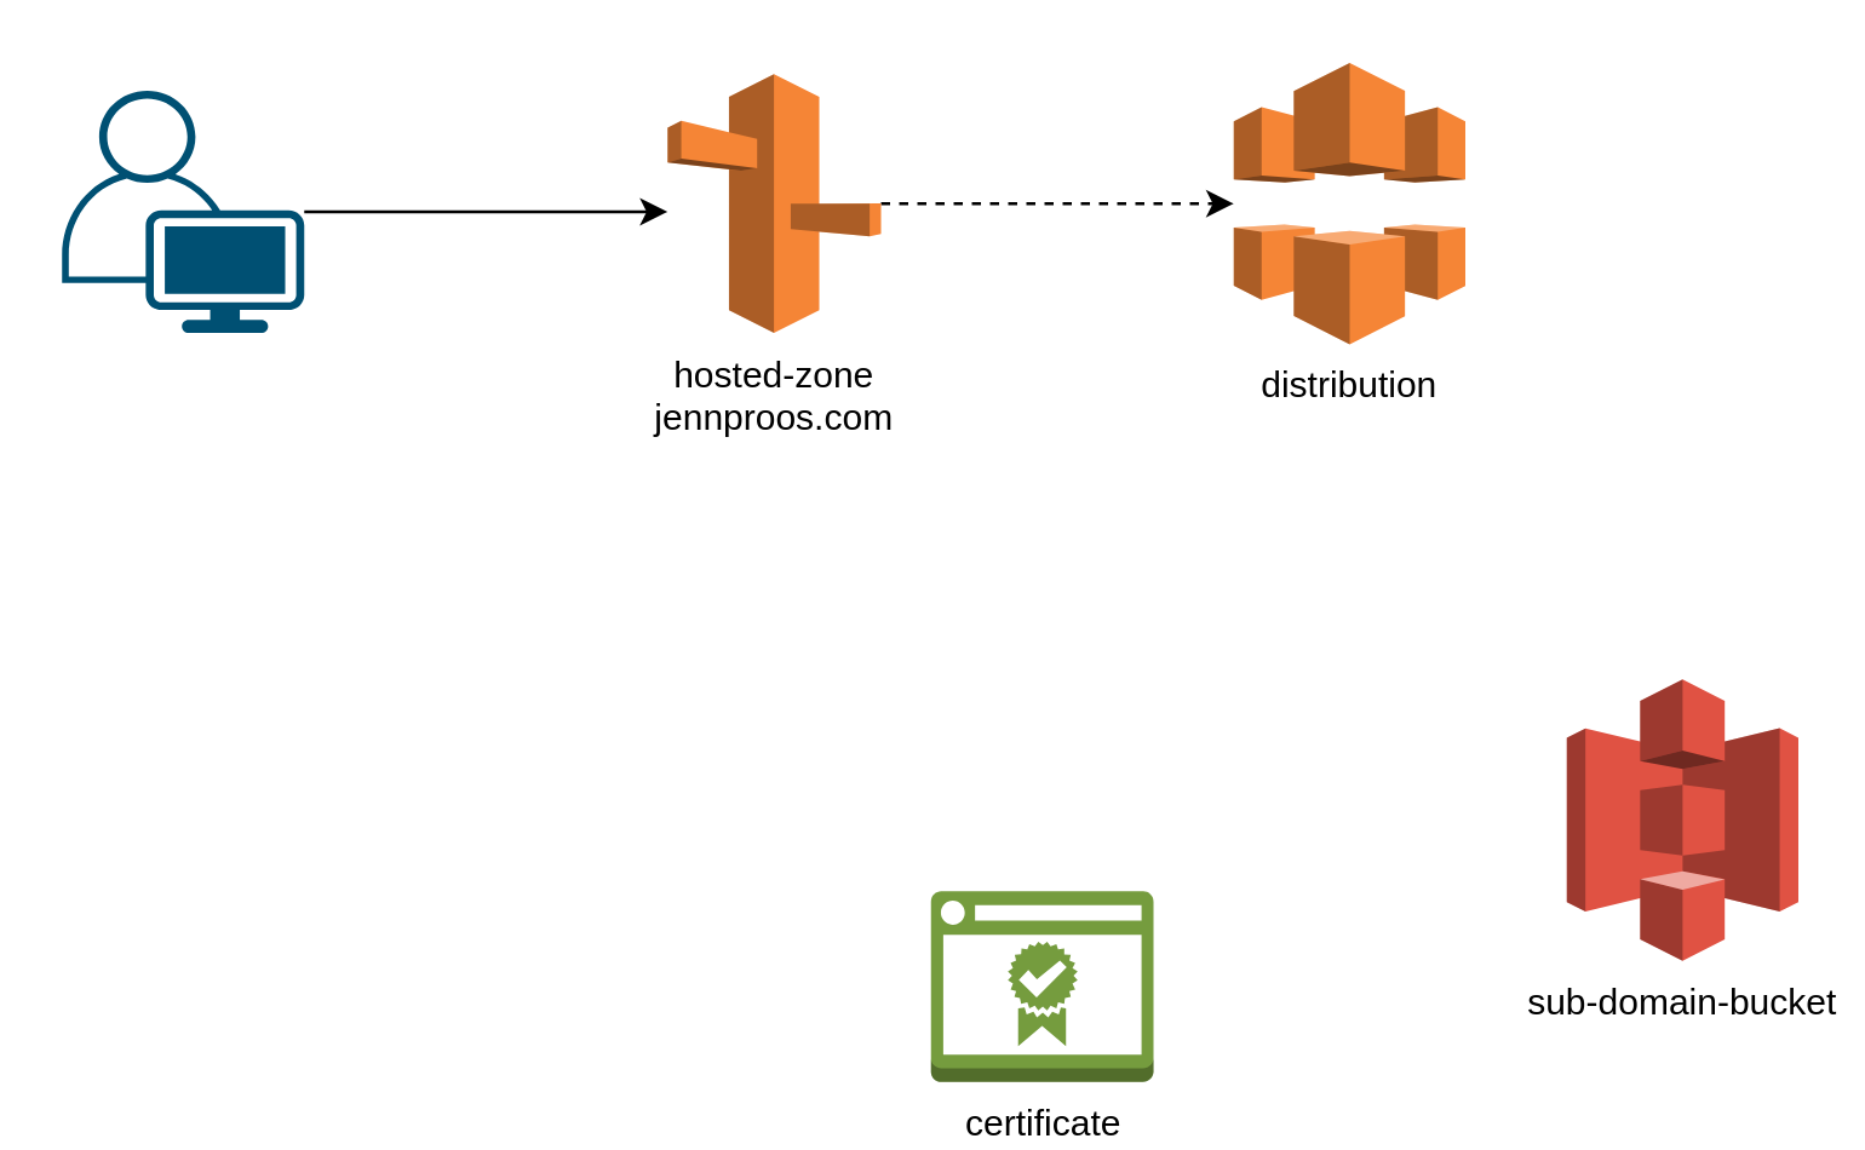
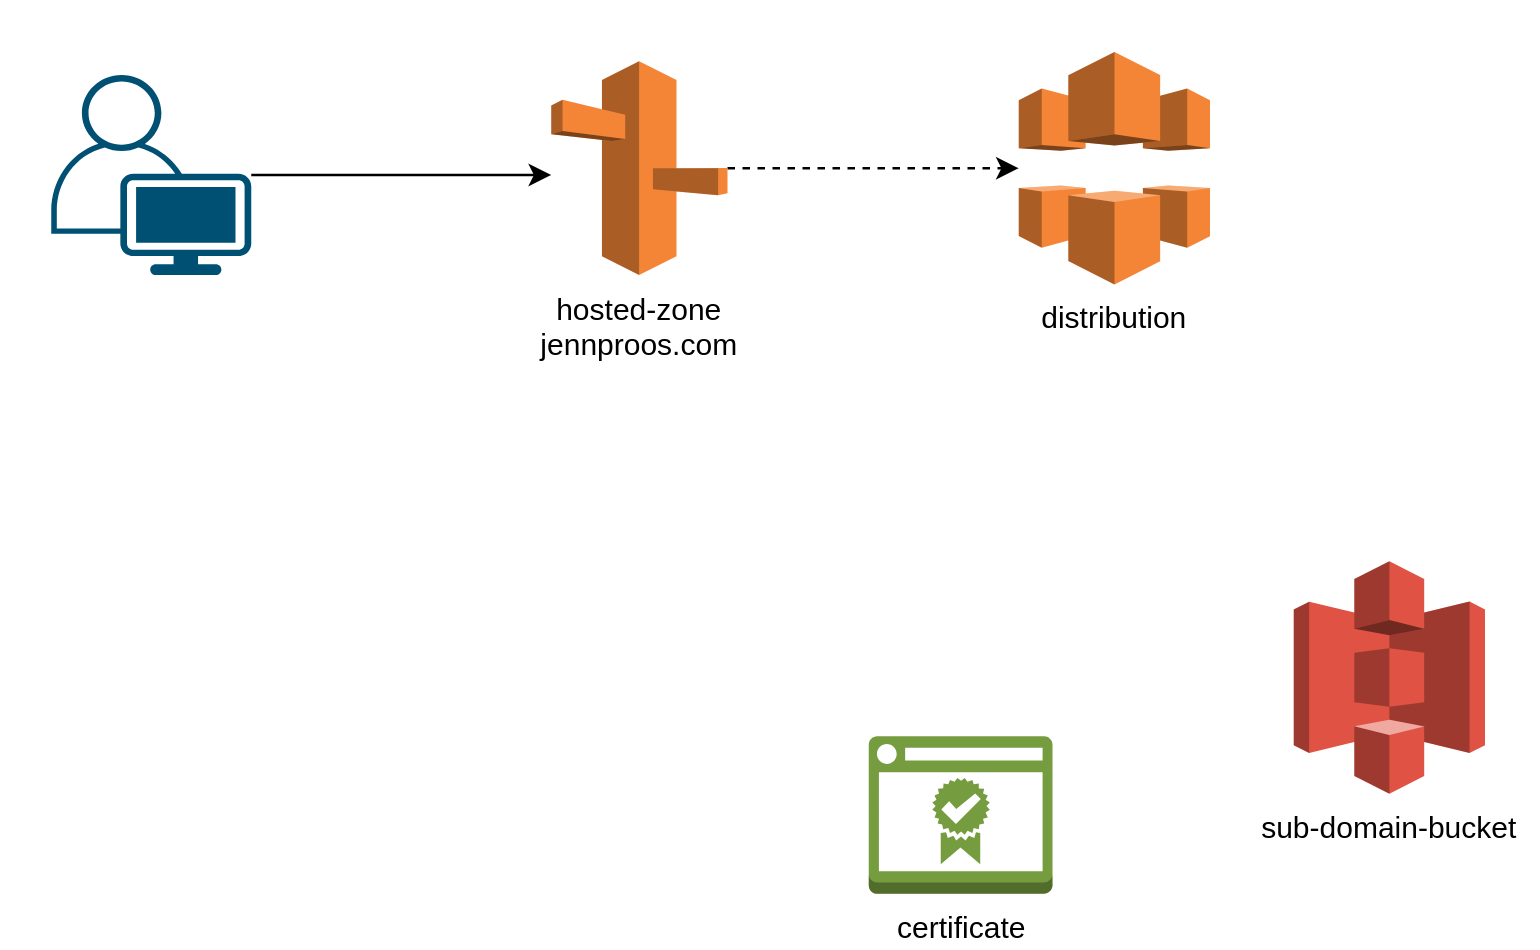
- <mxCell id="5" value="certificate" style="outlineConnect=0;dashed=0;verticalLabelPosition=bottom;verticalAlign=top;align=center;html=1;shape=mxgraph.aws3.certificate_manager_2;fillColor=#759C3E;gradientColor=none;" vertex="1" parent="1"><mxGeometry x="307" y="294" width="73.5" height="63" as="geometry" /></mxCell>
+ <mxCell id="5" value="certificate" style="outlineConnect=0;dashed=0;verticalLabelPosition=bottom;verticalAlign=top;align=center;html=1;shape=mxgraph.aws3.certificate_manager_2;fillColor=#759C3E;gradientColor=none;" vertex="1" parent="1"><mxGeometry x="347" y="294" width="73.5" height="63" as="geometry" /></mxCell>
